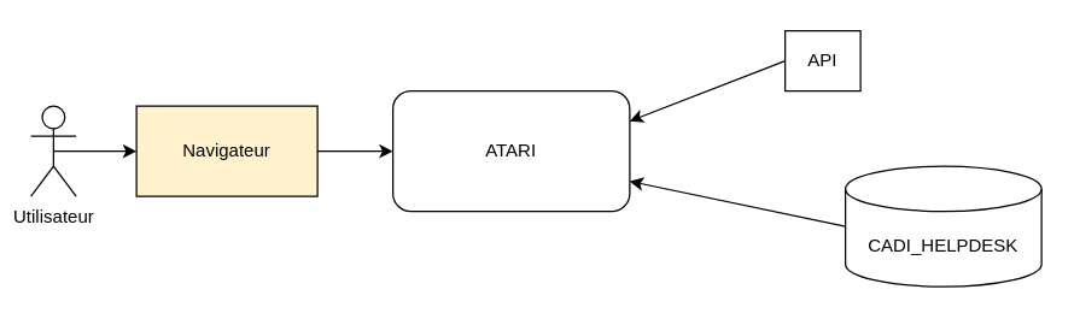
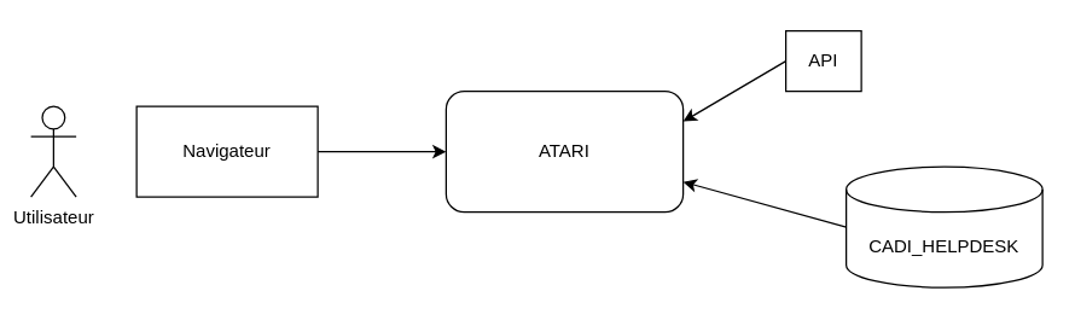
- <mxCell id="6" value="" style="endArrow=classic;html=1;rounded=0;exitX=0.5;exitY=0.5;exitDx=0;exitDy=0;exitPerimeter=0;" edge="1" parent="1" source="5" target="9"><mxGeometry width="50" height="50" relative="1" as="geometry"><mxPoint x="140" y="99" as="sourcePoint" /><mxPoint x="160" y="100" as="targetPoint" /></mxGeometry></mxCell>
- <mxCell id="9" value="Navigateur" style="rounded=0;whiteSpace=wrap;html=1;fillColor=#fff2cc;" vertex="1" parent="1"><mxGeometry x="90" y="70" width="120" height="60" as="geometry" /></mxCell>
+ <mxCell id="9" value="Navigateur" style="rounded=0;whiteSpace=wrap;html=1;" vertex="1" parent="1"><mxGeometry x="90" y="70" width="120" height="60" as="geometry" /></mxCell>
- <mxCell id="2" value="ATARI" style="rounded=1;whiteSpace=wrap;html=1;" vertex="1" parent="1"><mxGeometry x="260" y="60" width="157" height="80" as="geometry" /></mxCell>
+ <mxCell id="2" value="ATARI" style="rounded=1;whiteSpace=wrap;html=1;" vertex="1" parent="1"><mxGeometry x="295" y="60" width="157" height="80" as="geometry" /></mxCell>
